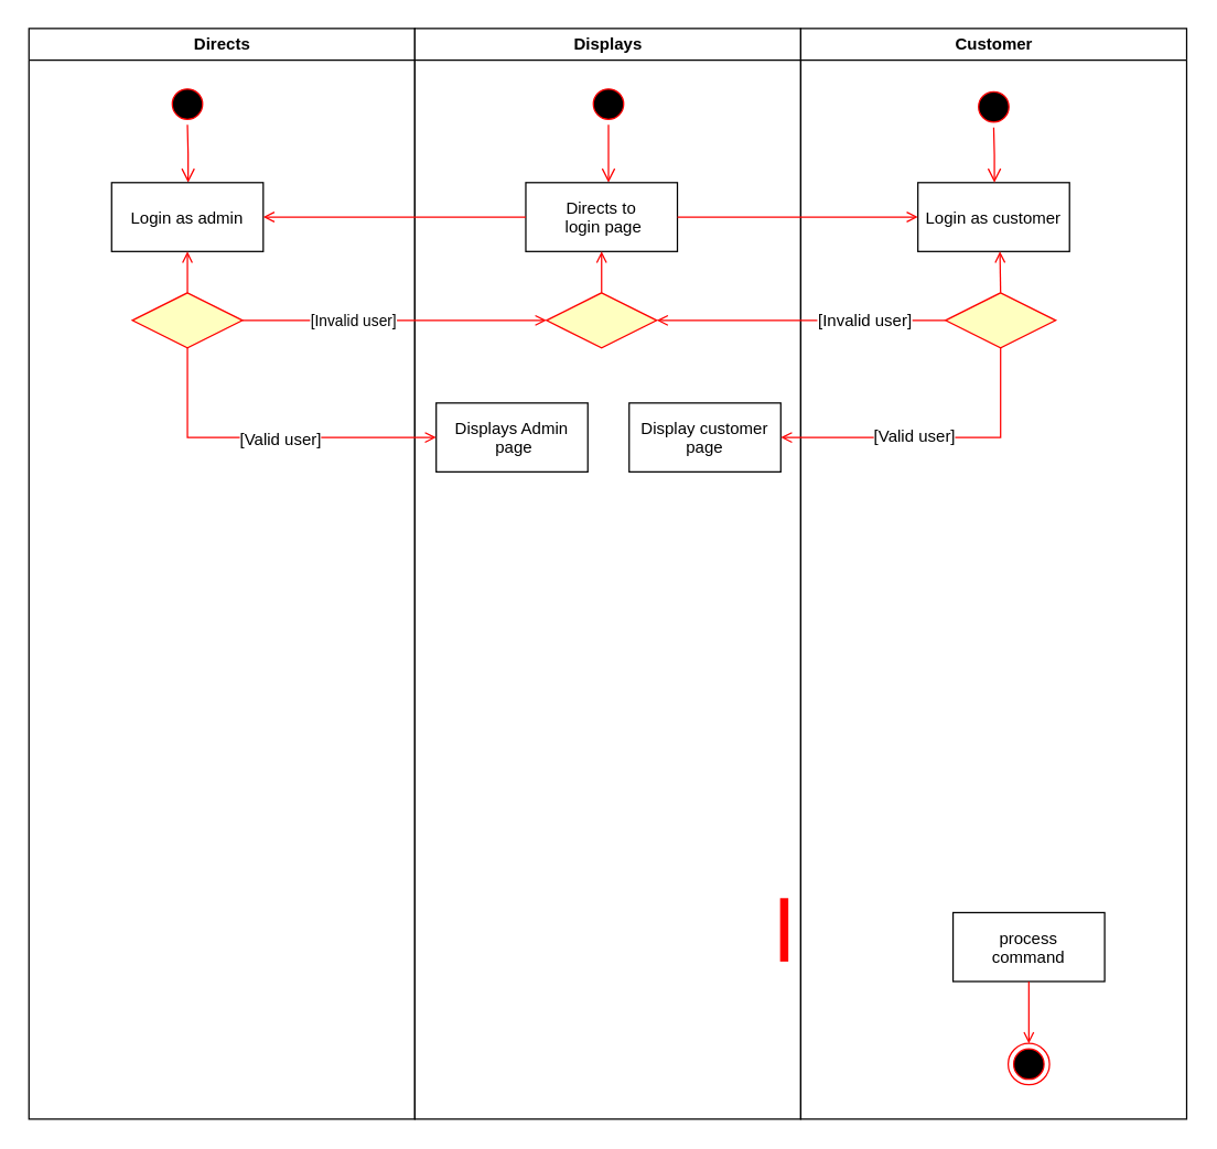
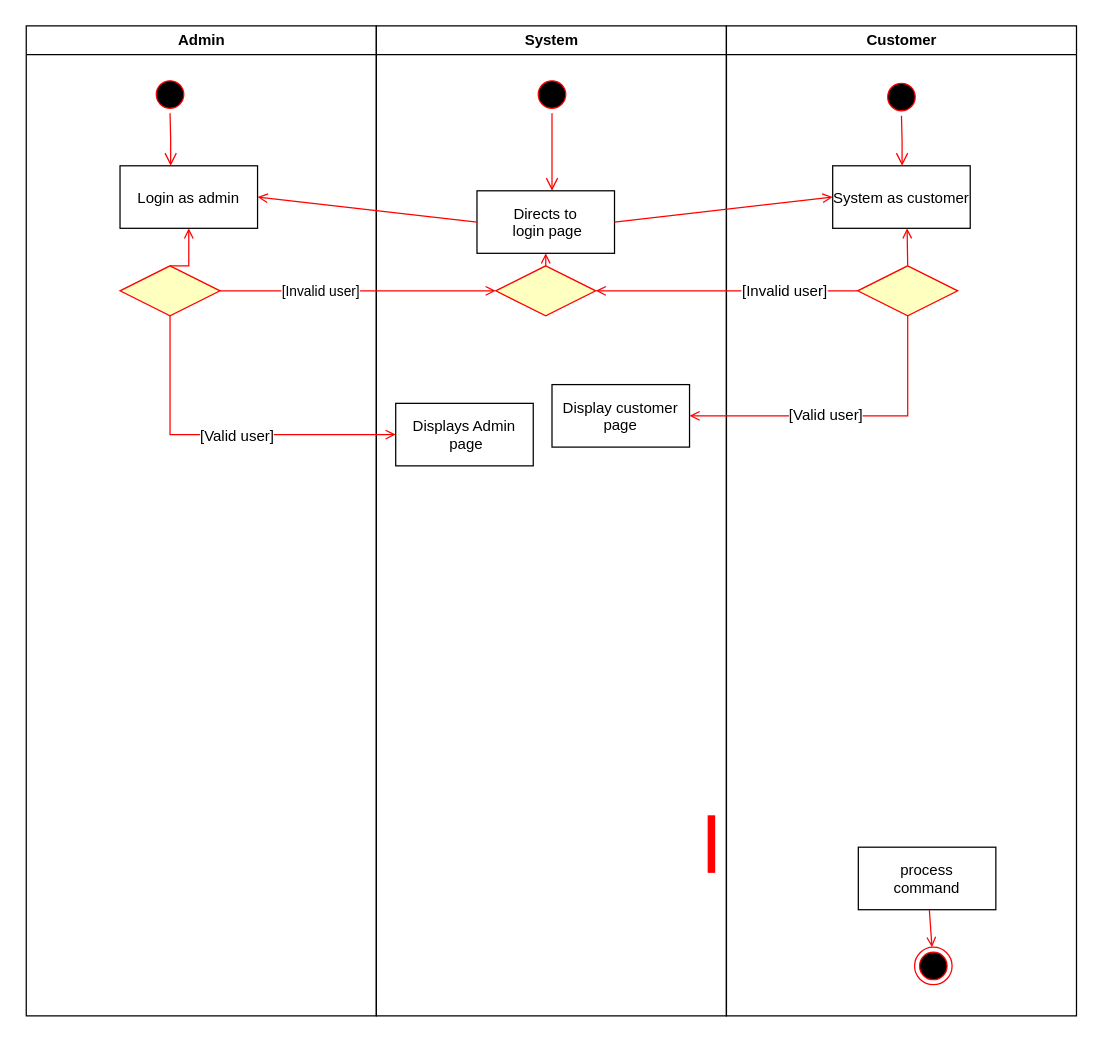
- <mxCell id="2" value="Directs" style="swimlane;whiteSpace=wrap" parent="1" vertex="1"><mxGeometry x="20.5" y="20" width="280" height="792" as="geometry" /></mxCell>
+ <mxCell id="2" value="Admin" style="swimlane;whiteSpace=wrap" parent="1" vertex="1"><mxGeometry x="20.5" y="20" width="280" height="792" as="geometry" /></mxCell>
- <mxCell id="8" value="Displays" style="swimlane;whiteSpace=wrap" parent="1" vertex="1"><mxGeometry x="300.5" y="20" width="280" height="792" as="geometry" /></mxCell>
+ <mxCell id="8" value="System" style="swimlane;whiteSpace=wrap" parent="1" vertex="1"><mxGeometry x="300.5" y="20" width="280" height="792" as="geometry" /></mxCell>
- <mxCell id="5" value="Login as admin" style="" parent="2" vertex="1"><mxGeometry x="60" y="112" width="110" height="50" as="geometry" /></mxCell>
+ <mxCell id="5" value="Login as admin" style="" parent="2" vertex="1"><mxGeometry x="75" y="112" width="110" height="50" as="geometry" /></mxCell>
- <mxCell id="11" value="Directs to&#10; login page" style="" parent="8" vertex="1"><mxGeometry x="80.5" y="112" width="110" height="50" as="geometry" /></mxCell>
+ <mxCell id="11" value="Directs to&#10; login page" style="" parent="8" vertex="1"><mxGeometry x="80.5" y="132" width="110" height="50" as="geometry" /></mxCell>
- <mxCell id="22" value="Login as customer" style="" vertex="1" parent="17"><mxGeometry x="85" y="112" width="110" height="50" as="geometry" /></mxCell>
+ <mxCell id="22" value="System as customer" style="" vertex="1" parent="17"><mxGeometry x="85" y="112" width="110" height="50" as="geometry" /></mxCell>
- <mxCell id="15" value="Displays Admin&#10; page" style="" parent="8" vertex="1"><mxGeometry x="15.5" y="272" width="110" height="50" as="geometry" /></mxCell>
+ <mxCell id="15" value="Displays Admin&#10; page" style="" parent="8" vertex="1"><mxGeometry x="15.5" y="302" width="110" height="50" as="geometry" /></mxCell>
- <mxCell id="16" value="Display customer&#10;page" style="" vertex="1" parent="8"><mxGeometry x="155.5" y="272" width="110" height="50" as="geometry" /></mxCell>
+ <mxCell id="16" value="Display customer&#10;page" style="" vertex="1" parent="8"><mxGeometry x="140.5" y="287" width="110" height="50" as="geometry" /></mxCell>
- <mxCell id="18" value="process&#10;command" style="" parent="17" vertex="1"><mxGeometry x="110.5" y="642" width="110" height="50" as="geometry" /></mxCell>
+ <mxCell id="18" value="process&#10;command" style="" parent="17" vertex="1"><mxGeometry x="105.5" y="657" width="110" height="50" as="geometry" /></mxCell>
